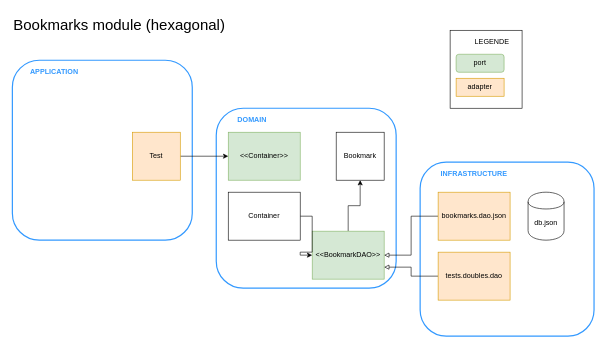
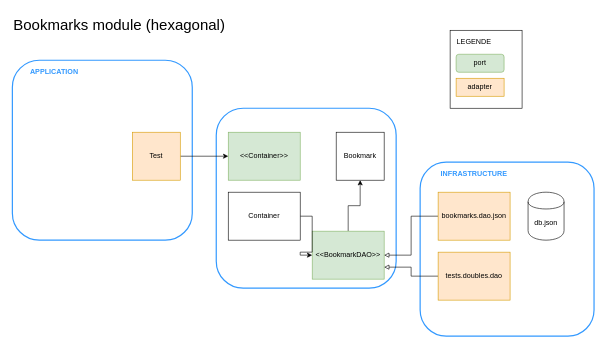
- <mxCell id="24" value="LEGENDE" style="text;html=1;strokeColor=none;fillColor=none;align=center;verticalAlign=middle;whiteSpace=wrap;rounded=0;fontStyle=0" vertex="1" parent="1"><mxGeometry x="780" y="60" width="80" height="20" as="geometry" /></mxCell>
+ <mxCell id="24" value="LEGENDE" style="text;html=1;strokeColor=none;fillColor=none;align=center;verticalAlign=middle;whiteSpace=wrap;rounded=0;fontStyle=0" vertex="1" parent="1"><mxGeometry x="750" y="60" width="80" height="20" as="geometry" /></mxCell>
- <mxCell id="14" value="DOMAIN" style="text;html=1;strokeColor=none;fillColor=none;align=center;verticalAlign=middle;whiteSpace=wrap;rounded=0;fontStyle=1;fontColor=#3399FF;" parent="1" vertex="1"><mxGeometry x="380" y="190" width="80" height="20" as="geometry" /></mxCell>
